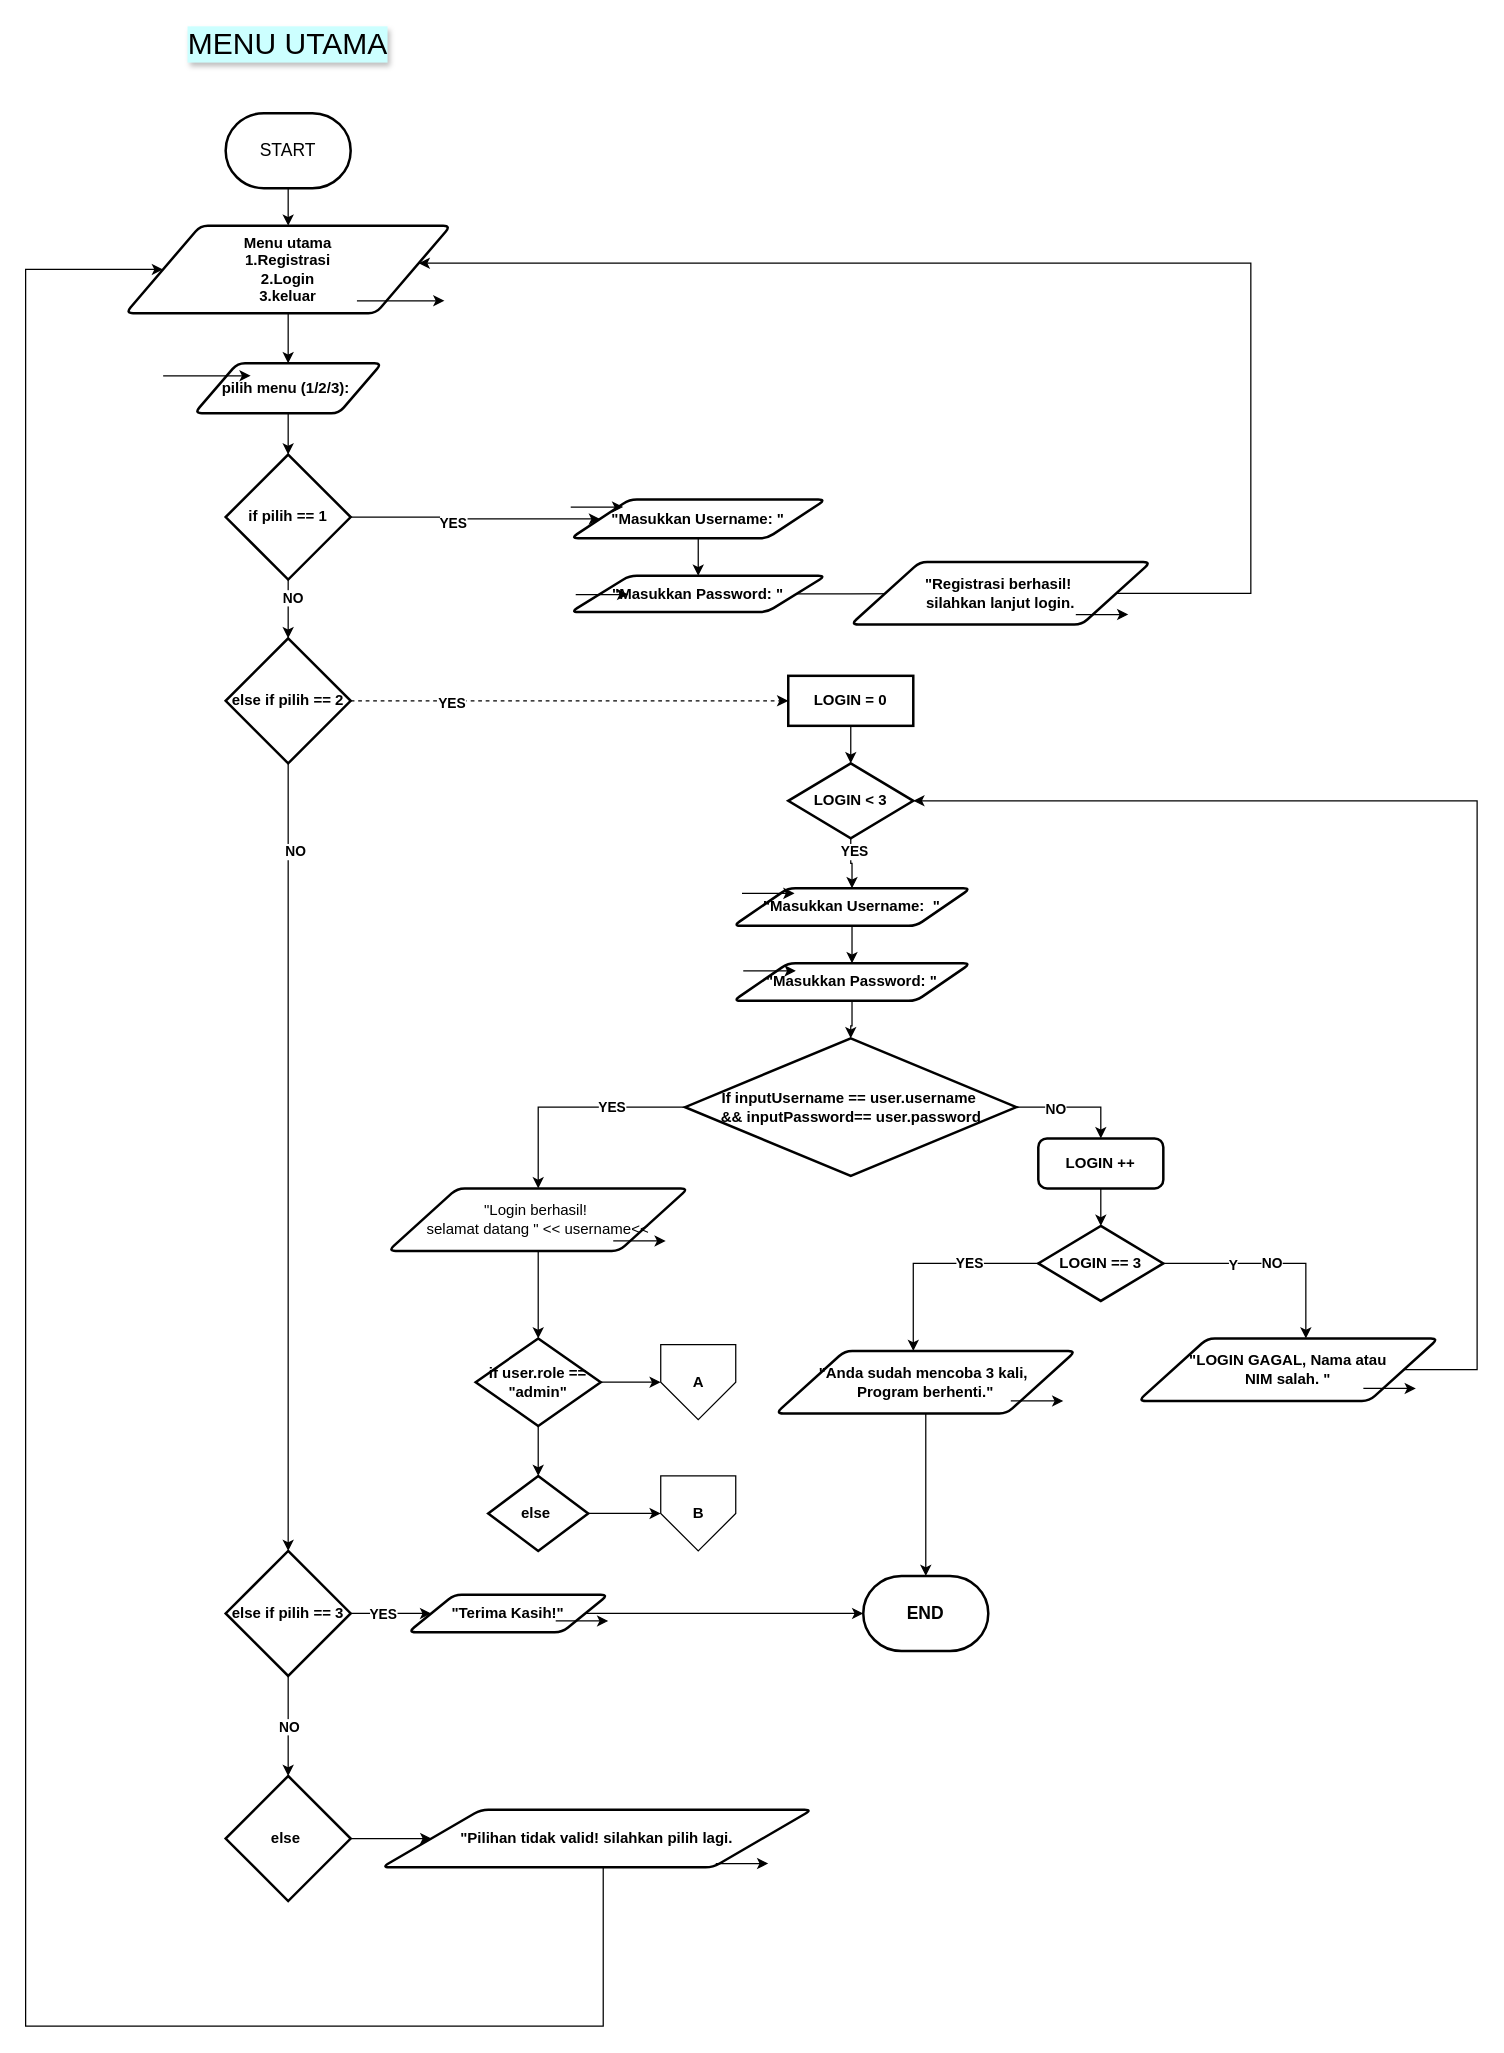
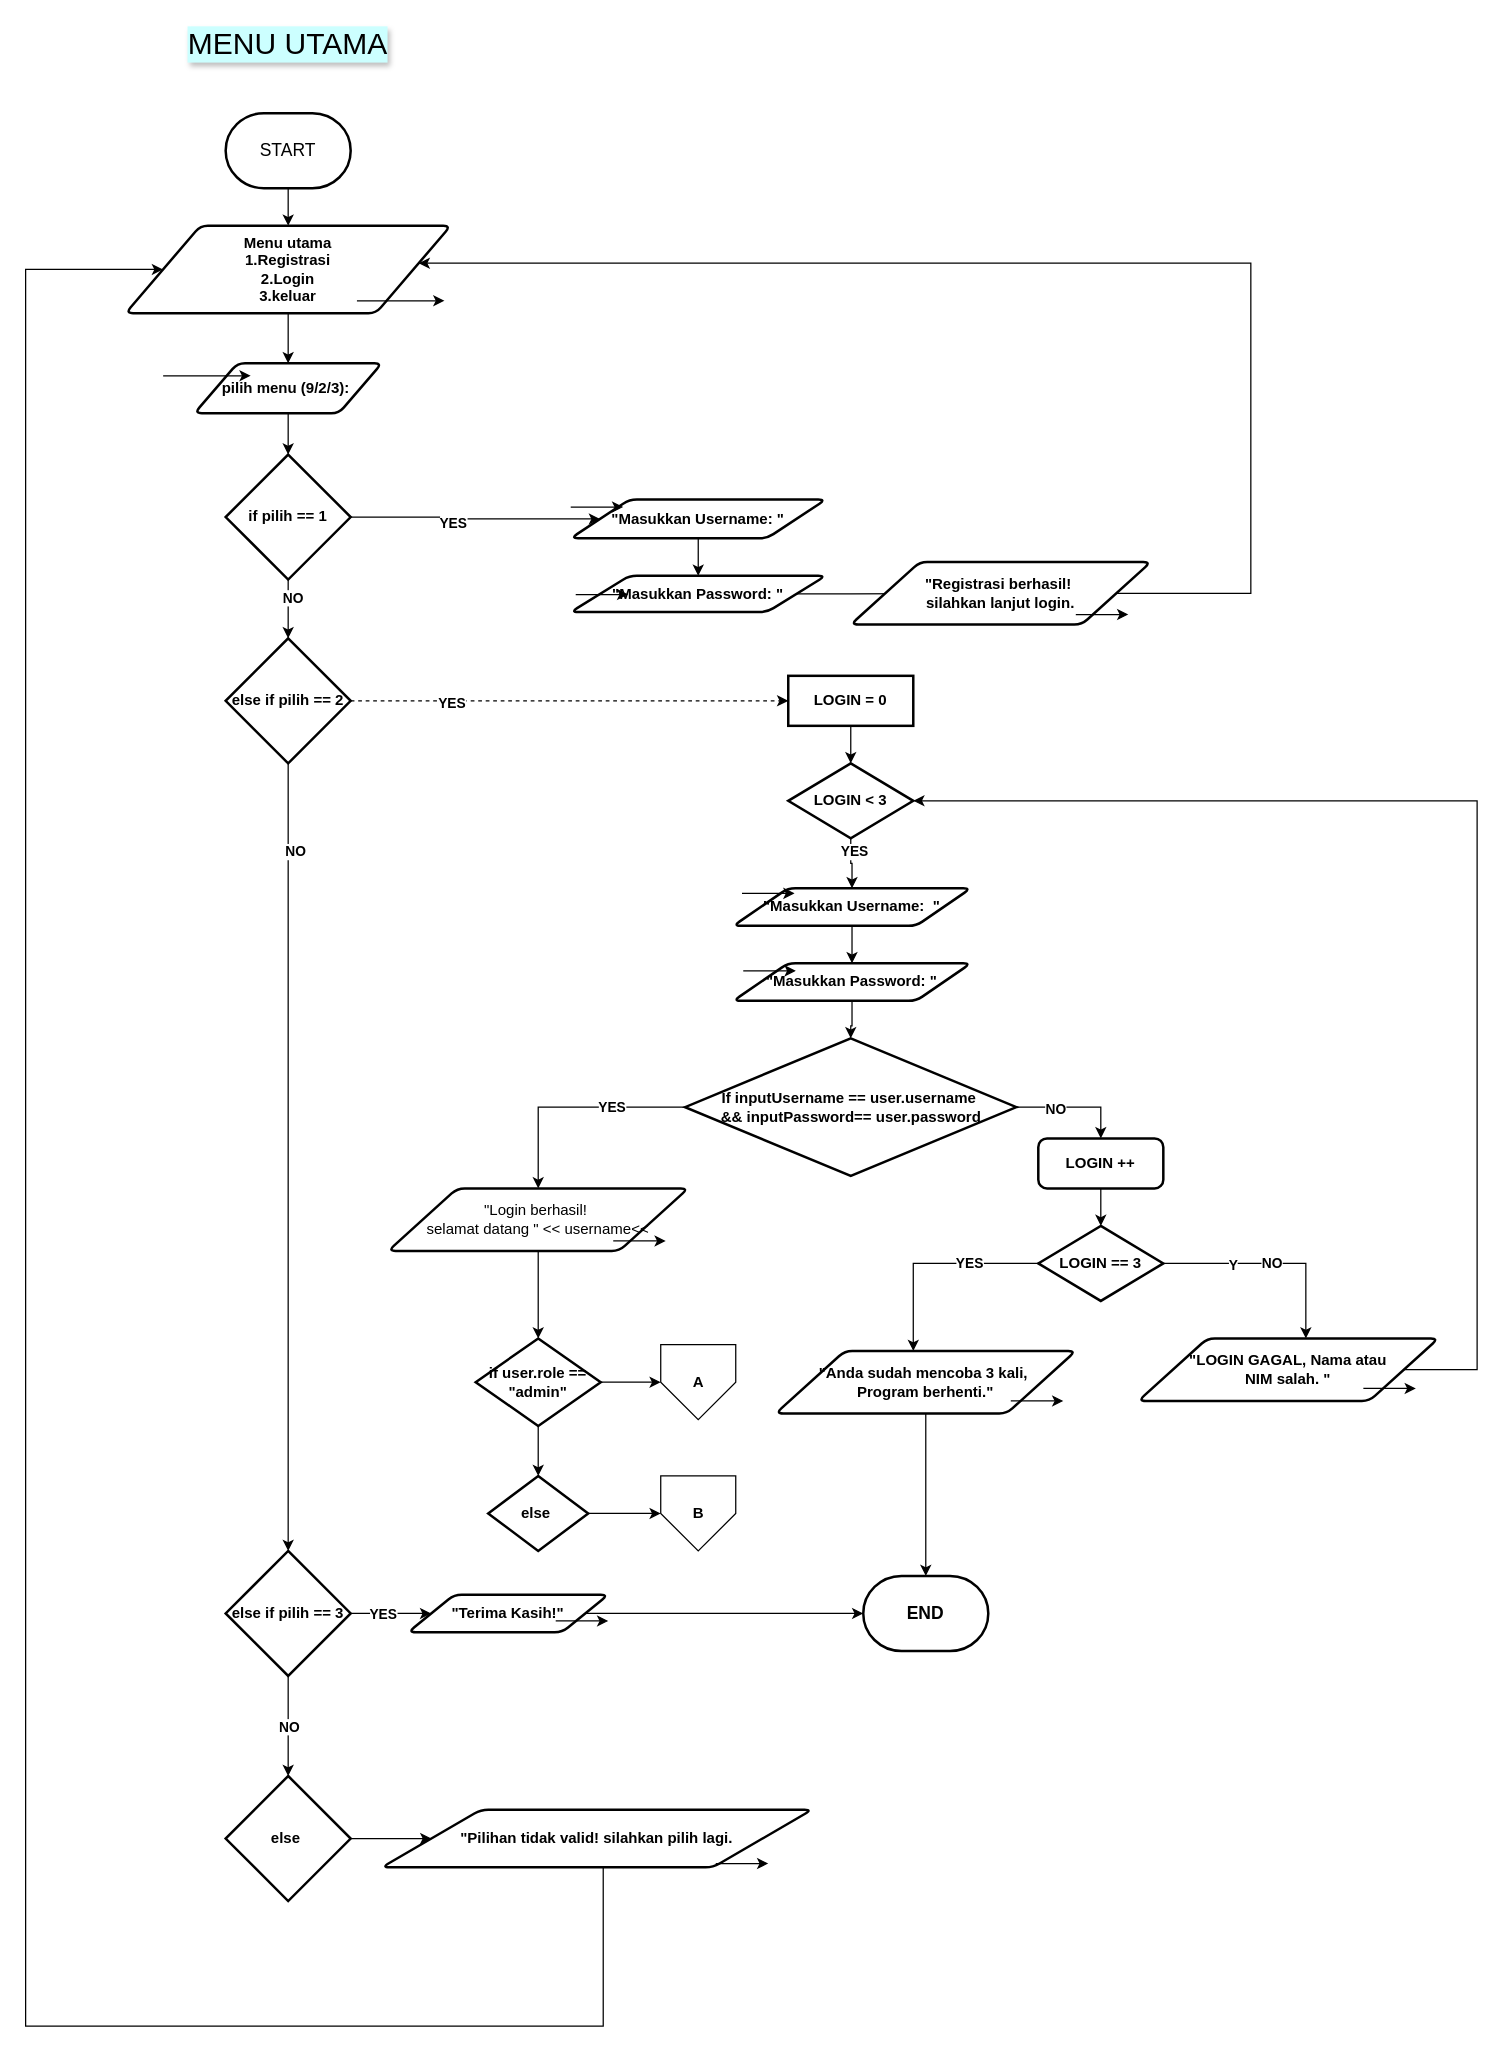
- <mxCell id="69" value="pilih menu (1/2/3):&amp;nbsp;" style="shape=parallelogram;html=1;strokeWidth=2;perimeter=parallelogramPerimeter;whiteSpace=wrap;rounded=1;arcSize=12;size=0.23;fontStyle=1" parent="1" vertex="1"><mxGeometry x="155" y="290" width="150" height="40" as="geometry" /></mxCell>
+ <mxCell id="69" value="pilih menu (9/2/3):&amp;nbsp;" style="shape=parallelogram;html=1;strokeWidth=2;perimeter=parallelogramPerimeter;whiteSpace=wrap;rounded=1;arcSize=12;size=0.23;fontStyle=1" parent="1" vertex="1"><mxGeometry x="155" y="290" width="150" height="40" as="geometry" /></mxCell>
